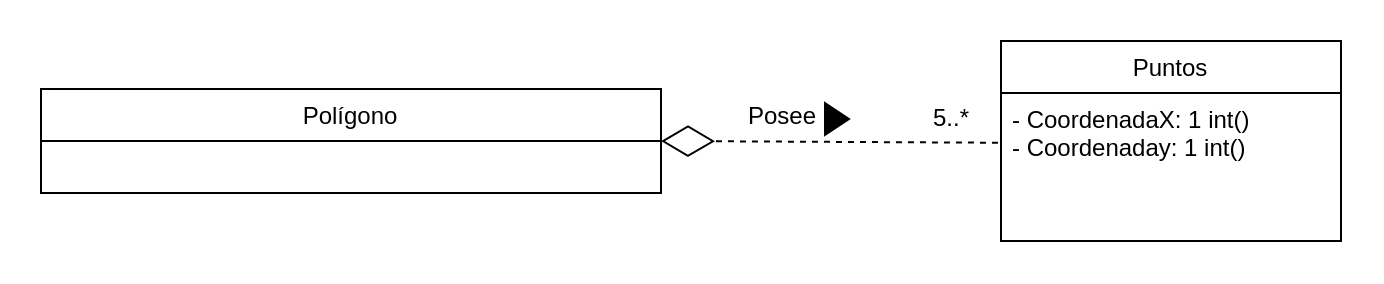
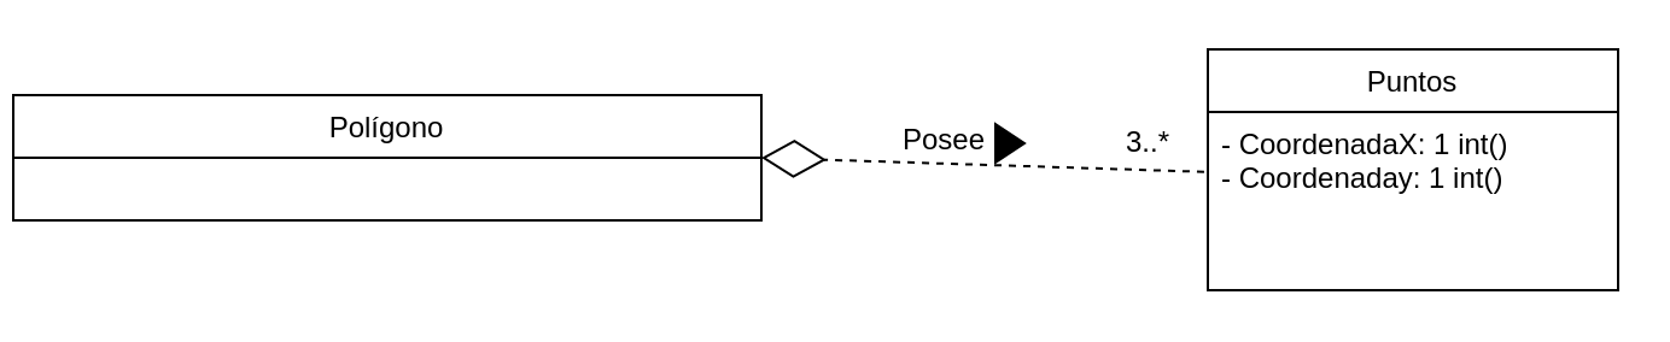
- <mxCell id="6" value="5..*" style="text;html=1;align=center;verticalAlign=middle;resizable=0;points=[];autosize=1;strokeColor=none;fillColor=none;" vertex="1" parent="1"><mxGeometry x="455" y="44" width="40" height="30" as="geometry" /></mxCell>
+ <mxCell id="6" value="3..*" style="text;html=1;align=center;verticalAlign=middle;resizable=0;points=[];autosize=1;strokeColor=none;fillColor=none;" vertex="1" parent="1"><mxGeometry x="455" y="44" width="40" height="30" as="geometry" /></mxCell>
- <mxCell id="2" value="Polígono" style="swimlane;fontStyle=0;childLayout=stackLayout;horizontal=1;startSize=26;fillColor=none;horizontalStack=0;resizeParent=1;resizeParentMax=0;resizeLast=0;collapsible=1;marginBottom=0;" parent="1" vertex="1"><mxGeometry x="20" y="44" width="310" height="52" as="geometry" /></mxCell>
+ <mxCell id="2" value="Polígono" style="swimlane;fontStyle=0;childLayout=stackLayout;horizontal=1;startSize=26;fillColor=none;horizontalStack=0;resizeParent=1;resizeParentMax=0;resizeLast=0;collapsible=1;marginBottom=0;" parent="1" vertex="1"><mxGeometry x="5" y="39" width="310" height="52" as="geometry" /></mxCell>
